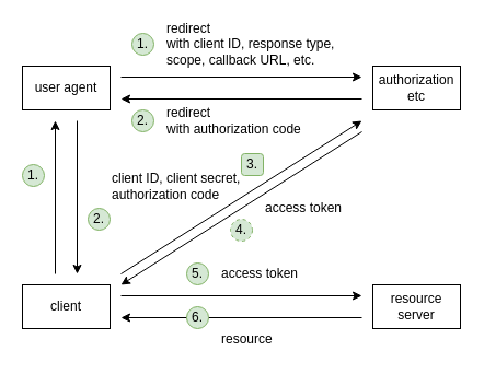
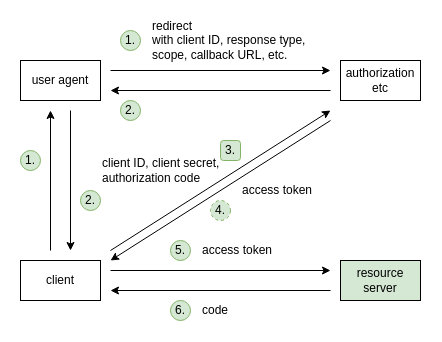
- <mxCell id="12" value="redirect&lt;br&gt;with&amp;nbsp;authorization code" style="text;html=1;strokeColor=none;fillColor=none;align=left;verticalAlign=middle;whiteSpace=wrap;rounded=0;" parent="1" vertex="1"><mxGeometry x="150" y="95" width="140" height="30" as="geometry" /></mxCell>
- <mxCell id="4" value="resource server" style="rounded=0;whiteSpace=wrap;html=1;" parent="1" vertex="1"><mxGeometry x="340" y="260" width="80" height="40" as="geometry" /></mxCell>
+ <mxCell id="4" value="resource server" style="rounded=0;whiteSpace=wrap;html=1;fillColor=#d5e8d4;" parent="1" vertex="1"><mxGeometry x="340" y="260" width="80" height="40" as="geometry" /></mxCell>
- <mxCell id="26" value="6." style="ellipse;whiteSpace=wrap;html=1;aspect=fixed;fillColor=#d5e8d4;strokeColor=#82b366;" parent="1" vertex="1"><mxGeometry x="170" y="280" width="20" height="20" as="geometry" /></mxCell>
+ <mxCell id="26" value="6." style="ellipse;whiteSpace=wrap;html=1;aspect=fixed;fillColor=#d5e8d4;strokeColor=#82b366;" parent="1" vertex="1"><mxGeometry x="170" y="300" width="20" height="20" as="geometry" /></mxCell>
- <mxCell id="27" value="resource" style="text;html=1;strokeColor=none;fillColor=none;align=left;verticalAlign=middle;whiteSpace=wrap;rounded=0;" parent="1" vertex="1"><mxGeometry x="200" y="300" width="75" height="20" as="geometry" /></mxCell>
+ <mxCell id="27" value="code" style="text;html=1;strokeColor=none;fillColor=none;align=left;verticalAlign=middle;whiteSpace=wrap;rounded=0;" parent="1" vertex="1"><mxGeometry x="200" y="300" width="75" height="20" as="geometry" /></mxCell>
